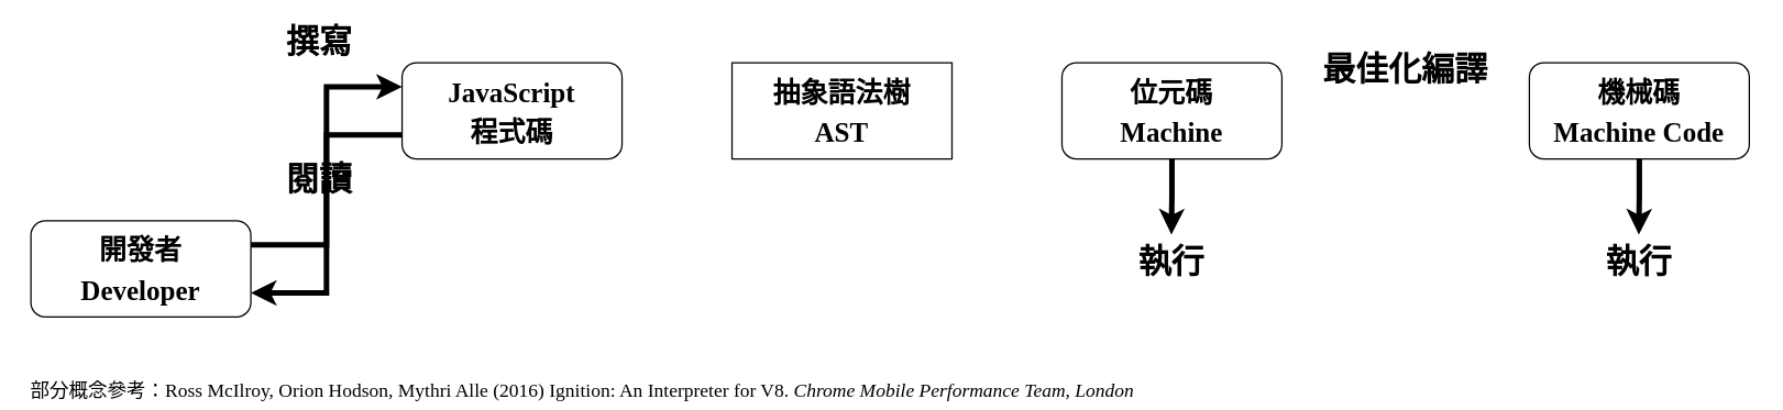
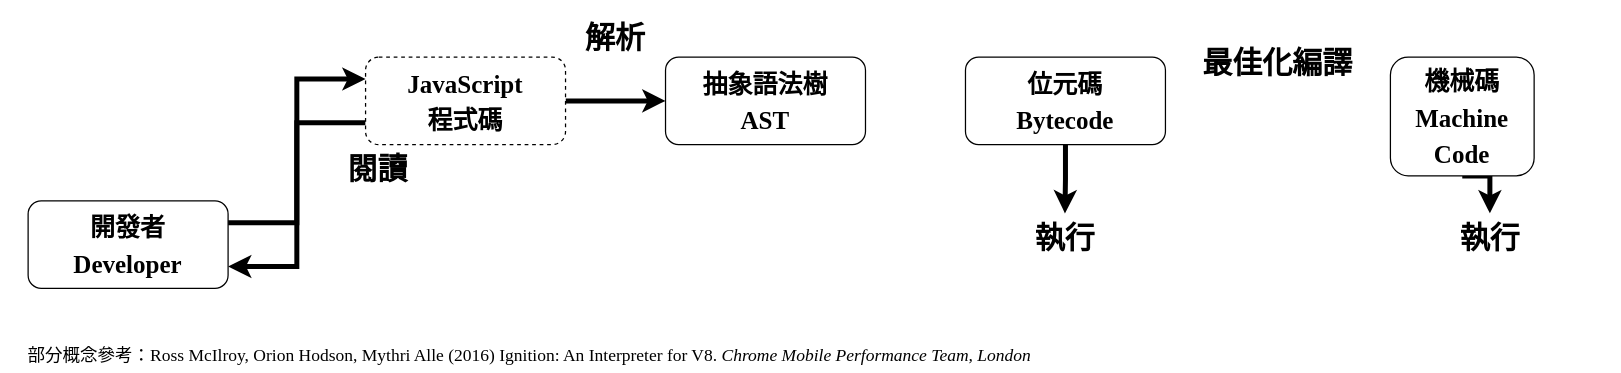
- <mxCell id="13" value="撰寫" style="text;html=1;strokeColor=none;fillColor=none;align=center;verticalAlign=middle;whiteSpace=wrap;rounded=0;fontFamily=微軟正黑體;fontSize=24;fontStyle=1" vertex="1" parent="1"><mxGeometry x="152" y="20" width="160" height="20" as="geometry" /></mxCell>
+ <mxCell id="11" value="解析" style="text;html=1;strokeColor=none;fillColor=none;align=center;verticalAlign=middle;whiteSpace=wrap;rounded=0;fontFamily=微軟正黑體;fontSize=24;fontStyle=1" vertex="1" parent="1"><mxGeometry x="412" y="20" width="160" height="20" as="geometry" /></mxCell>
- <mxCell id="4" value="&lt;span style=&quot;font-size: 20px&quot;&gt;JavaScript&lt;br&gt;程式碼&lt;br&gt;&lt;/span&gt;" style="rounded=1;whiteSpace=wrap;html=1;fontFamily=微軟正黑體;fontSize=24;fontStyle=1" vertex="1" parent="1"><mxGeometry x="292" y="45" width="160" height="70" as="geometry" /></mxCell>
+ <mxCell id="4" value="&lt;span style=&quot;font-size: 20px&quot;&gt;JavaScript&lt;br&gt;程式碼&lt;br&gt;&lt;/span&gt;" style="rounded=1;whiteSpace=wrap;html=1;fontFamily=微軟正黑體;fontSize=24;fontStyle=1;dashed=1;" vertex="1" parent="1"><mxGeometry x="292" y="45" width="160" height="70" as="geometry" /></mxCell>
+ <mxCell id="3" style="edgeStyle=orthogonalEdgeStyle;rounded=0;orthogonalLoop=1;jettySize=auto;html=1;exitX=1;exitY=0.5;exitDx=0;exitDy=0;strokeWidth=4;" edge="1" parent="1" source="4" target="7"><mxGeometry relative="1" as="geometry" /></mxCell>
- <mxCell id="7" value="&lt;span style=&quot;font-size: 20px&quot;&gt;抽象語法樹&lt;br&gt;AST&lt;br&gt;&lt;/span&gt;" style="whiteSpace=wrap;html=1;fontFamily=微軟正黑體;fontSize=24;fontStyle=1;rounded=0;" vertex="1" parent="1"><mxGeometry x="532" y="45" width="160" height="70" as="geometry" /></mxCell>
+ <mxCell id="7" value="&lt;span style=&quot;font-size: 20px&quot;&gt;抽象語法樹&lt;br&gt;AST&lt;br&gt;&lt;/span&gt;" style="rounded=1;whiteSpace=wrap;html=1;fontFamily=微軟正黑體;fontSize=24;fontStyle=1" vertex="1" parent="1"><mxGeometry x="532" y="45" width="160" height="70" as="geometry" /></mxCell>
- <mxCell id="9" value="&lt;span style=&quot;font-size: 20px&quot;&gt;位元碼&lt;br&gt;Machine&lt;br&gt;&lt;/span&gt;" style="rounded=1;whiteSpace=wrap;html=1;fontFamily=微軟正黑體;fontSize=24;fontStyle=1" vertex="1" parent="1"><mxGeometry x="772" y="45" width="160" height="70" as="geometry" /></mxCell>
+ <mxCell id="9" value="&lt;span style=&quot;font-size: 20px&quot;&gt;位元碼&lt;br&gt;Bytecode&lt;br&gt;&lt;/span&gt;" style="rounded=1;whiteSpace=wrap;html=1;fontFamily=微軟正黑體;fontSize=24;fontStyle=1" vertex="1" parent="1"><mxGeometry x="772" y="45" width="160" height="70" as="geometry" /></mxCell>
- <mxCell id="15" value="&lt;span style=&quot;font-size: 20px&quot;&gt;機械碼&lt;br&gt;Machine Code&lt;br&gt;&lt;/span&gt;" style="rounded=1;whiteSpace=wrap;html=1;fontFamily=微軟正黑體;fontSize=24;fontStyle=1" vertex="1" parent="1"><mxGeometry x="1112" y="45" width="160" height="70" as="geometry" /></mxCell>
+ <mxCell id="15" value="&lt;span style=&quot;font-size: 20px&quot;&gt;機械碼&lt;br&gt;Machine Code&lt;br&gt;&lt;/span&gt;" style="rounded=1;whiteSpace=wrap;html=1;fontFamily=微軟正黑體;fontSize=24;fontStyle=1" vertex="1" parent="1"><mxGeometry x="1112" y="45" width="115" height="95" as="geometry" /></mxCell>
- <mxCell id="12" value="閱讀" style="text;html=1;strokeColor=none;fillColor=none;align=center;verticalAlign=middle;whiteSpace=wrap;rounded=0;fontFamily=微軟正黑體;fontSize=24;fontStyle=1" vertex="1" parent="1"><mxGeometry x="152" y="120" width="160" height="20" as="geometry" /></mxCell>
+ <mxCell id="12" value="閱讀" style="text;html=1;strokeColor=none;fillColor=none;align=center;verticalAlign=middle;whiteSpace=wrap;rounded=0;fontFamily=微軟正黑體;fontSize=24;fontStyle=1" vertex="1" parent="1"><mxGeometry x="222" y="125" width="160" height="20" as="geometry" /></mxCell>
